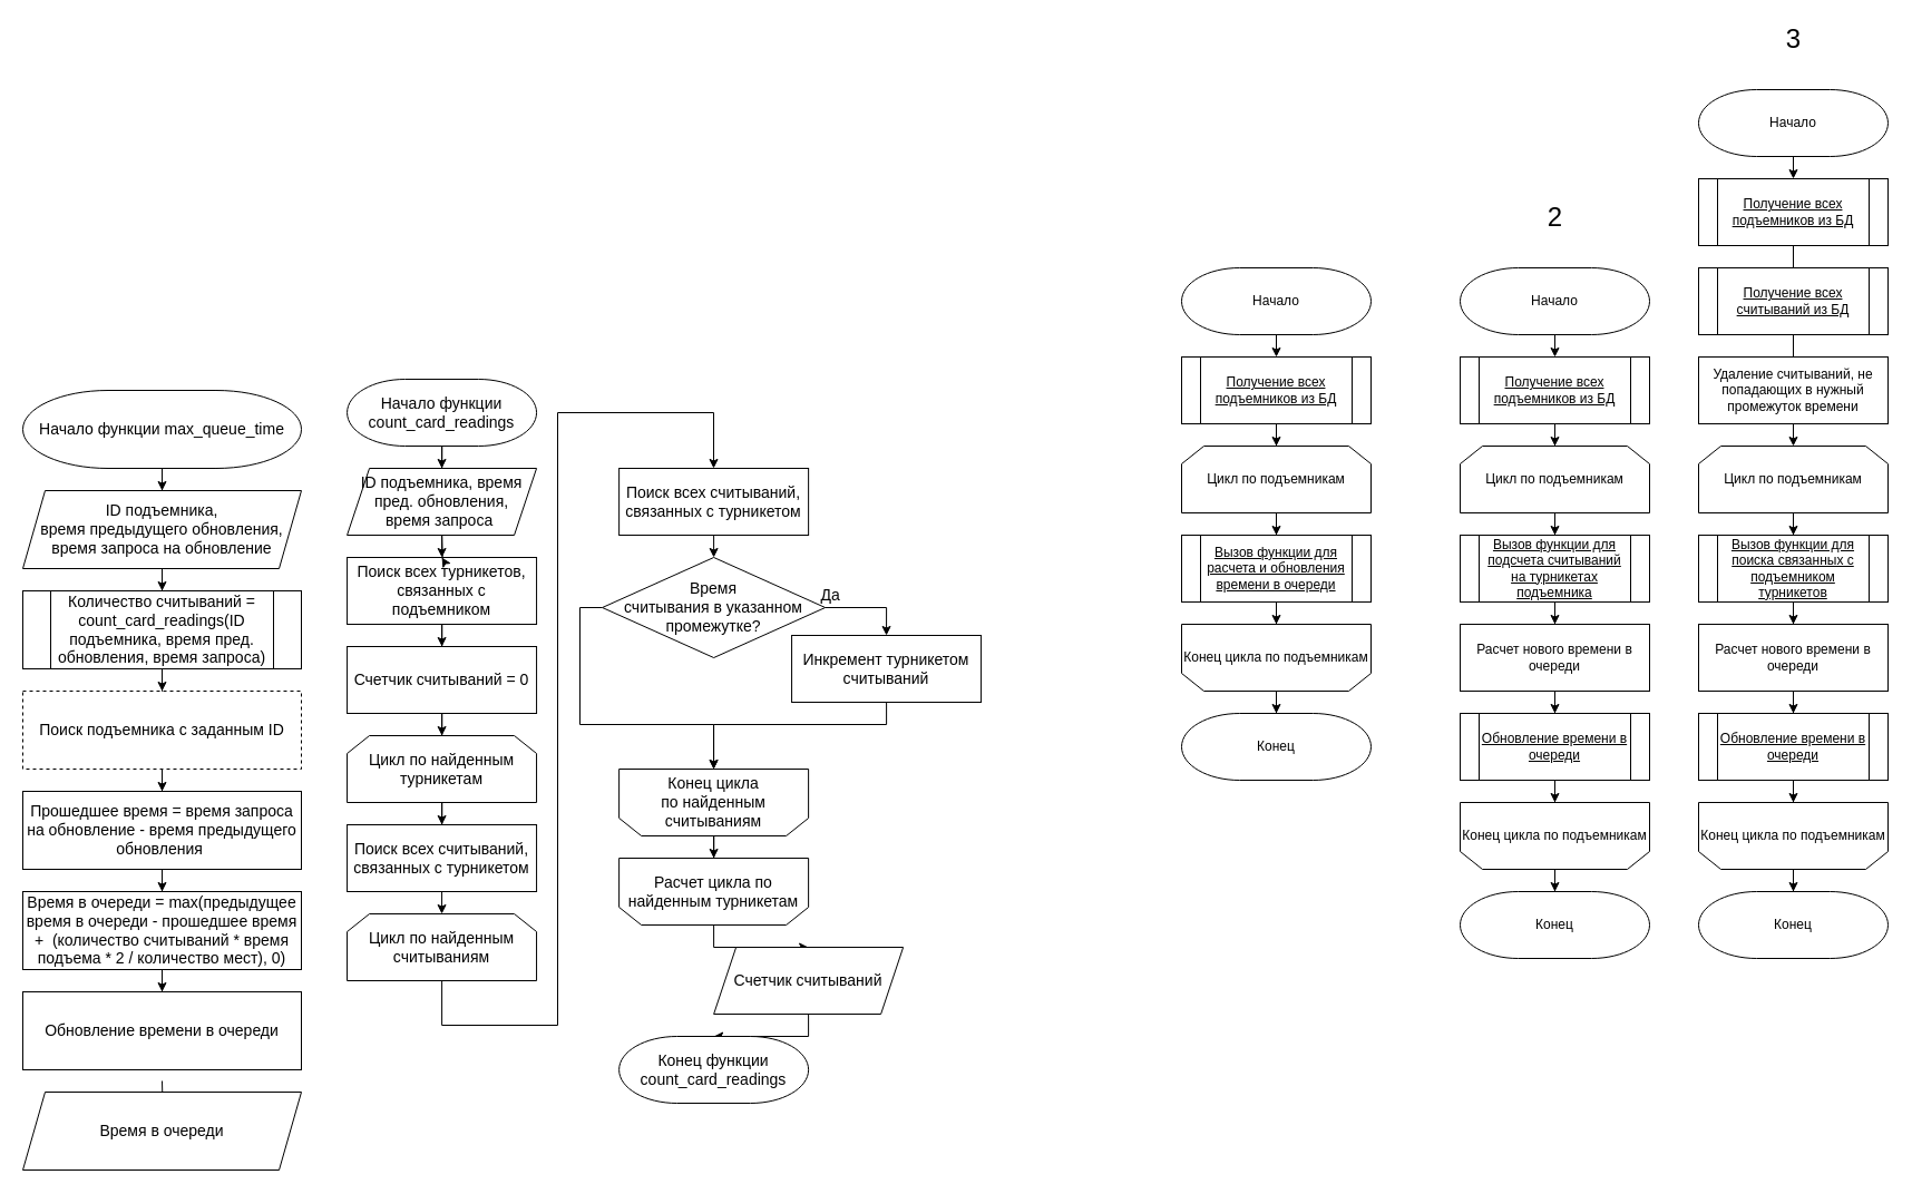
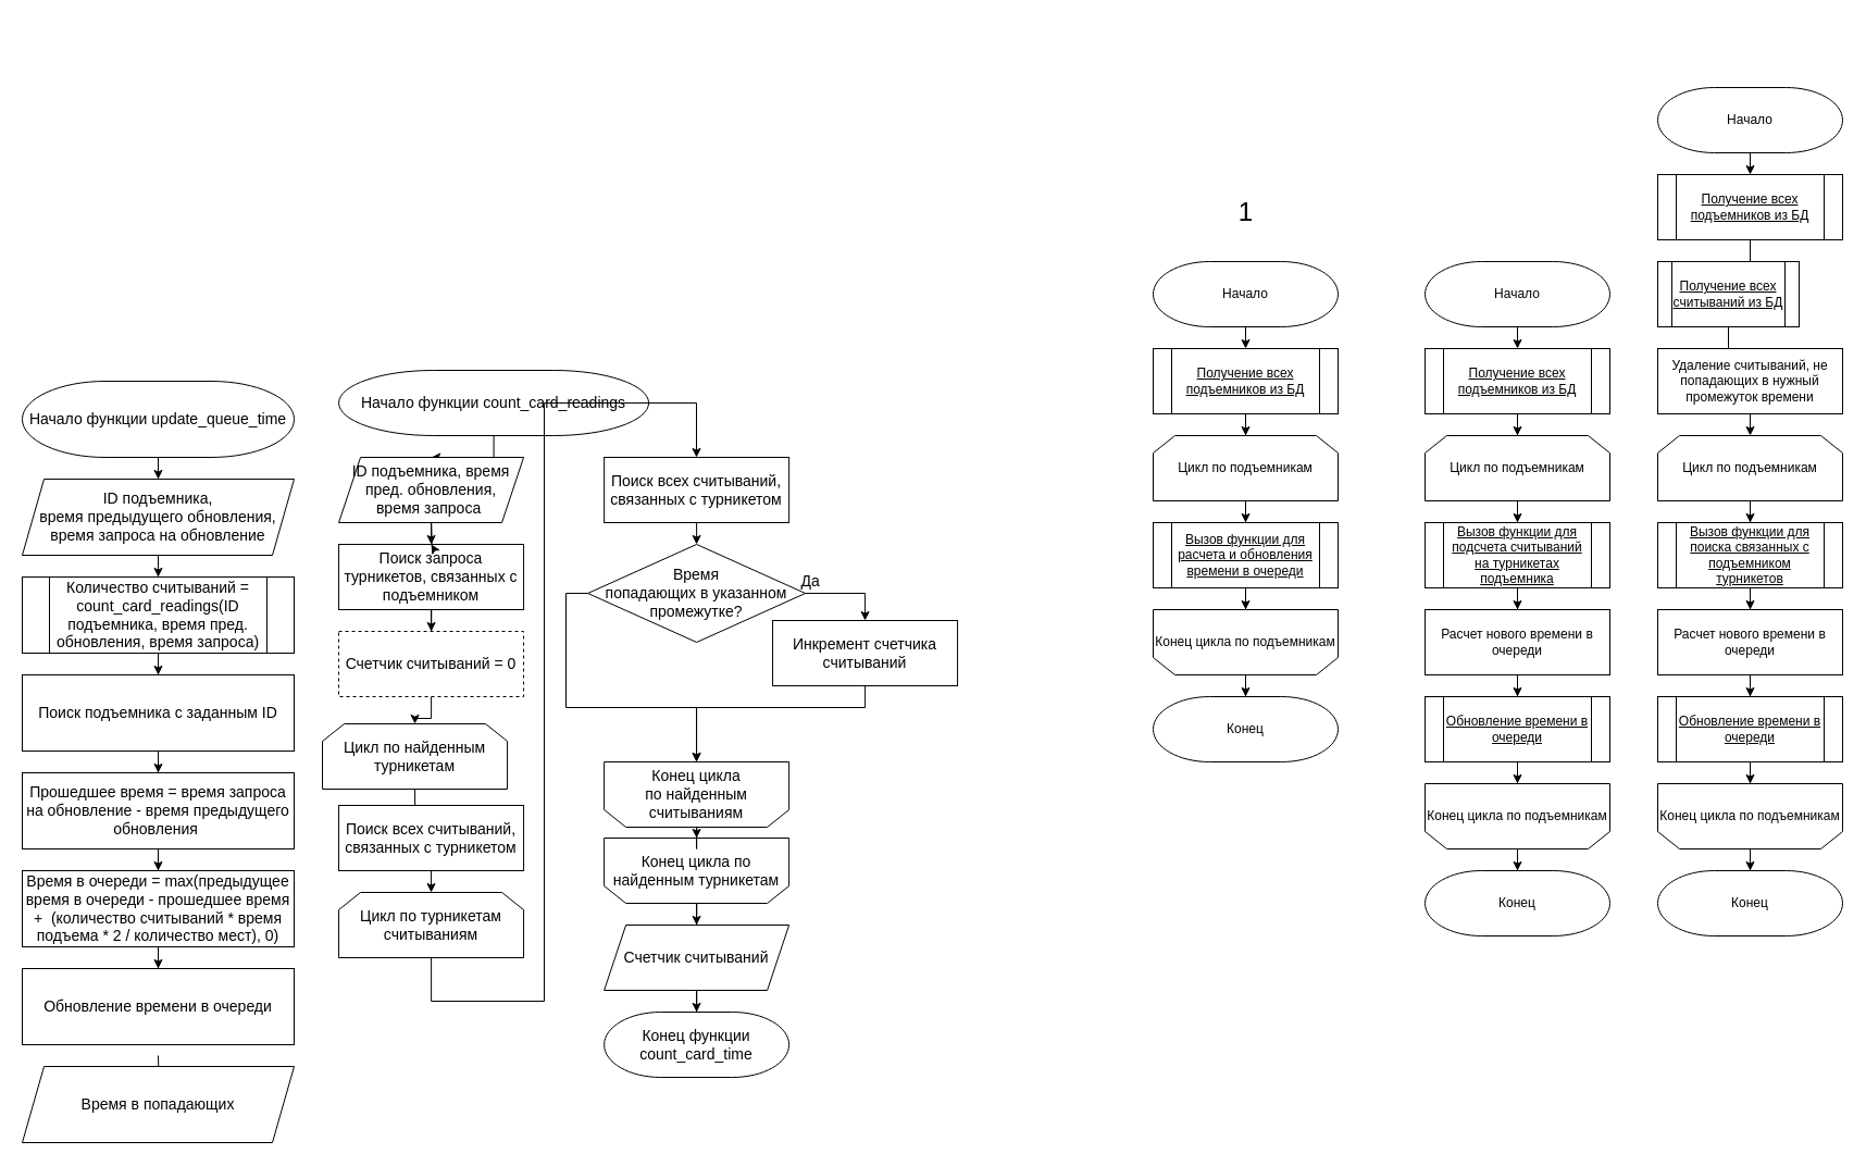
- <mxCell id="86" value="3" style="text;html=1;align=center;verticalAlign=middle;resizable=0;points=[];autosize=1;strokeColor=none;fillColor=none;fontSize=24;" vertex="1" parent="1"><mxGeometry x="1594" y="20" width="30" height="30" as="geometry" /></mxCell>
+ <mxCell id="57" value="1" style="text;html=1;align=center;verticalAlign=middle;resizable=0;points=[];autosize=1;strokeColor=none;fillColor=none;fontSize=24;" vertex="1" parent="1"><mxGeometry x="1130" y="180" width="30" height="30" as="geometry" /></mxCell>
- <mxCell id="70" value="2" style="text;html=1;align=center;verticalAlign=middle;resizable=0;points=[];autosize=1;strokeColor=none;fillColor=none;fontSize=24;" vertex="1" parent="1"><mxGeometry x="1380" y="180" width="30" height="30" as="geometry" /></mxCell>
- <mxCell id="90" value="Получение всех считываний из БД" style="shape=process;whiteSpace=wrap;backgroundOutline=1;fontFamily=Helvetica;fontSize=12;fontStyle=4" vertex="1" parent="1"><mxGeometry x="1524" y="240" width="170" height="60" as="geometry" /></mxCell>
+ <mxCell id="90" value="Получение всех считываний из БД" style="shape=process;whiteSpace=wrap;backgroundOutline=1;fontFamily=Helvetica;fontSize=12;fontStyle=4" vertex="1" parent="1"><mxGeometry x="1524" y="240" width="130" height="60" as="geometry" /></mxCell>
- <mxCell id="3" value="Начало функции count_card_readings" style="strokeWidth=1;shape=mxgraph.flowchart.terminator;whiteSpace=wrap;fontFamily=Helvetica;fontSize=14;fontStyle=0" parent="1" vertex="1"><mxGeometry x="311.06" y="340" width="170" height="60" as="geometry" /></mxCell>
+ <mxCell id="3" value="Начало функции count_card_readings" style="strokeWidth=1;shape=mxgraph.flowchart.terminator;whiteSpace=wrap;fontFamily=Helvetica;fontSize=14;fontStyle=0" parent="1" vertex="1"><mxGeometry x="311.06" y="340" width="285" height="60" as="geometry" /></mxCell>
- <mxCell id="32" value="Начало функции max_queue_time" style="strokeWidth=1;shape=mxgraph.flowchart.terminator;whiteSpace=wrap;fontFamily=Helvetica;fontSize=14;fontStyle=0" parent="1" vertex="1"><mxGeometry x="20" y="350" width="250" height="70" as="geometry" /></mxCell>
+ <mxCell id="32" value="Начало функции update_queue_time" style="strokeWidth=1;shape=mxgraph.flowchart.terminator;whiteSpace=wrap;fontFamily=Helvetica;fontSize=14;fontStyle=0" parent="1" vertex="1"><mxGeometry x="20" y="350" width="250" height="70" as="geometry" /></mxCell>
- <mxCell id="7" value="Поиск всех турникетов, связанных с подъемником" style="rounded=0;whiteSpace=wrap;strokeWidth=1;fontFamily=Helvetica;fontSize=14;fontStyle=0" parent="1" vertex="1"><mxGeometry x="311.06" y="500" width="170" height="60" as="geometry" /></mxCell>
+ <mxCell id="7" value="Поиск запроса турникетов, связанных с подъемником" style="rounded=0;whiteSpace=wrap;strokeWidth=1;fontFamily=Helvetica;fontSize=14;fontStyle=0" parent="1" vertex="1"><mxGeometry x="311.06" y="500" width="170" height="60" as="geometry" /></mxCell>
- <mxCell id="15" value="Время &#10;считывания в указанном промежутке?" style="rhombus;whiteSpace=wrap;strokeWidth=1;fontFamily=Helvetica;fontSize=14;fontStyle=0" parent="1" vertex="1"><mxGeometry x="540.09" y="500" width="200.06" height="90" as="geometry" /></mxCell>
+ <mxCell id="15" value="Время &#10;попадающих в указанном промежутке?" style="rhombus;whiteSpace=wrap;strokeWidth=1;fontFamily=Helvetica;fontSize=14;fontStyle=0" parent="1" vertex="1"><mxGeometry x="540.09" y="500" width="200.06" height="90" as="geometry" /></mxCell>
- <mxCell id="17" value="Инкремент турникетом считываний" style="rounded=0;whiteSpace=wrap;strokeWidth=1;fontFamily=Helvetica;fontSize=14;fontStyle=0" parent="1" vertex="1"><mxGeometry x="710.06" y="570" width="170" height="60" as="geometry" /></mxCell>
+ <mxCell id="17" value="Инкремент счетчика считываний" style="rounded=0;whiteSpace=wrap;strokeWidth=1;fontFamily=Helvetica;fontSize=14;fontStyle=0" parent="1" vertex="1"><mxGeometry x="710.06" y="570" width="170" height="60" as="geometry" /></mxCell>
- <mxCell id="19" value="Счетчик считываний = 0" style="rounded=0;whiteSpace=wrap;strokeWidth=1;fontFamily=Helvetica;fontSize=14;fontStyle=0" parent="1" vertex="1"><mxGeometry x="311.06" y="580" width="170" height="60" as="geometry" /></mxCell>
+ <mxCell id="19" value="Счетчик считываний = 0" style="rounded=0;whiteSpace=wrap;strokeWidth=1;fontFamily=Helvetica;fontSize=14;fontStyle=0;dashed=1;" parent="1" vertex="1"><mxGeometry x="311.06" y="580" width="170" height="60" as="geometry" /></mxCell>
- <mxCell id="42" value="Поиск подъемника с заданным ID" style="rounded=0;whiteSpace=wrap;strokeWidth=1;fontFamily=Helvetica;fontSize=14;fontStyle=0;dashed=1;" parent="1" vertex="1"><mxGeometry x="20" y="620" width="250" height="70" as="geometry" /></mxCell>
+ <mxCell id="42" value="Поиск подъемника с заданным ID" style="rounded=0;whiteSpace=wrap;strokeWidth=1;fontFamily=Helvetica;fontSize=14;fontStyle=0" parent="1" vertex="1"><mxGeometry x="20" y="620" width="250" height="70" as="geometry" /></mxCell>
- <mxCell id="9" value="&lt;span style=&quot;font-size: 14px&quot;&gt;Цикл по найденным турникетам&lt;/span&gt;" style="shape=loopLimit;whiteSpace=wrap;html=1;strokeWidth=1;fontSize=14;" parent="1" vertex="1"><mxGeometry x="311.06" y="660" width="170" height="60" as="geometry" /></mxCell>
+ <mxCell id="9" value="&lt;span style=&quot;font-size: 14px&quot;&gt;Цикл по найденным турникетам&lt;/span&gt;" style="shape=loopLimit;whiteSpace=wrap;html=1;strokeWidth=1;fontSize=14;" parent="1" vertex="1"><mxGeometry x="296.06" y="665" width="170" height="60" as="geometry" /></mxCell>
- <mxCell id="25" value="&lt;span style=&quot;font-size: 14px&quot;&gt;Конец цикла по&amp;nbsp;&lt;/span&gt;найденным считываниям" style="shape=loopLimit;whiteSpace=wrap;html=1;strokeWidth=1;direction=west;fontSize=14;" parent="1" vertex="1"><mxGeometry x="555.12" y="690" width="170" height="60" as="geometry" /></mxCell>
+ <mxCell id="25" value="&lt;span style=&quot;font-size: 14px&quot;&gt;Конец цикла по&amp;nbsp;&lt;/span&gt;найденным считываниям" style="shape=loopLimit;whiteSpace=wrap;html=1;strokeWidth=1;direction=west;fontSize=14;" parent="1" vertex="1"><mxGeometry x="555.12" y="700" width="170" height="60" as="geometry" /></mxCell>
- <mxCell id="11" value="&lt;span style=&quot;font-size: 14px&quot;&gt;Расчет цикла&amp;nbsp;&lt;/span&gt;по найденным турникетам" style="shape=loopLimit;whiteSpace=wrap;html=1;strokeWidth=1;direction=west;fontSize=14;" parent="1" vertex="1"><mxGeometry x="555.12" y="770" width="170" height="60" as="geometry" /></mxCell>
+ <mxCell id="11" value="&lt;span style=&quot;font-size: 14px&quot;&gt;Конец цикла&amp;nbsp;&lt;/span&gt;по найденным турникетам" style="shape=loopLimit;whiteSpace=wrap;html=1;strokeWidth=1;direction=west;fontSize=14;" parent="1" vertex="1"><mxGeometry x="555.12" y="770" width="170" height="60" as="geometry" /></mxCell>
- <mxCell id="23" value="&lt;span style=&quot;font-size: 14px&quot;&gt;Цикл по найденным считываниям&lt;/span&gt;" style="shape=loopLimit;whiteSpace=wrap;html=1;strokeWidth=1;fontSize=14;" parent="1" vertex="1"><mxGeometry x="311.06" y="820" width="170" height="60" as="geometry" /></mxCell>
+ <mxCell id="23" value="&lt;span style=&quot;font-size: 14px&quot;&gt;Цикл по турникетам считываниям&lt;/span&gt;" style="shape=loopLimit;whiteSpace=wrap;html=1;strokeWidth=1;fontSize=14;" parent="1" vertex="1"><mxGeometry x="311.06" y="820" width="170" height="60" as="geometry" /></mxCell>
- <mxCell id="29" value="Счетчик считываний" style="shape=parallelogram;perimeter=parallelogramPerimeter;whiteSpace=wrap;html=1;fixedSize=1;fontSize=14;" parent="1" vertex="1"><mxGeometry x="640.12" y="850" width="170" height="60" as="geometry" /></mxCell>
+ <mxCell id="29" value="Счетчик считываний" style="shape=parallelogram;perimeter=parallelogramPerimeter;whiteSpace=wrap;html=1;fixedSize=1;fontSize=14;" parent="1" vertex="1"><mxGeometry x="555.12" y="850" width="170" height="60" as="geometry" /></mxCell>
- <mxCell id="30" value="Конец функции count_card_readings" style="strokeWidth=1;shape=mxgraph.flowchart.terminator;whiteSpace=wrap;fontFamily=Helvetica;fontSize=14;fontStyle=0" parent="1" vertex="1"><mxGeometry x="555.12" y="930" width="170" height="60" as="geometry" /></mxCell>
+ <mxCell id="30" value="Конец функции count_card_time" style="strokeWidth=1;shape=mxgraph.flowchart.terminator;whiteSpace=wrap;fontFamily=Helvetica;fontSize=14;fontStyle=0" parent="1" vertex="1"><mxGeometry x="555.12" y="930" width="170" height="60" as="geometry" /></mxCell>
- <mxCell id="41" value="Время в очереди" style="shape=parallelogram;perimeter=parallelogramPerimeter;whiteSpace=wrap;html=1;fixedSize=1;fontSize=14;" parent="1" vertex="1"><mxGeometry x="20" y="980" width="250" height="70" as="geometry" /></mxCell>
+ <mxCell id="41" value="Время в попадающих" style="shape=parallelogram;perimeter=parallelogramPerimeter;whiteSpace=wrap;html=1;fixedSize=1;fontSize=14;" parent="1" vertex="1"><mxGeometry x="20" y="980" width="250" height="70" as="geometry" /></mxCell>
